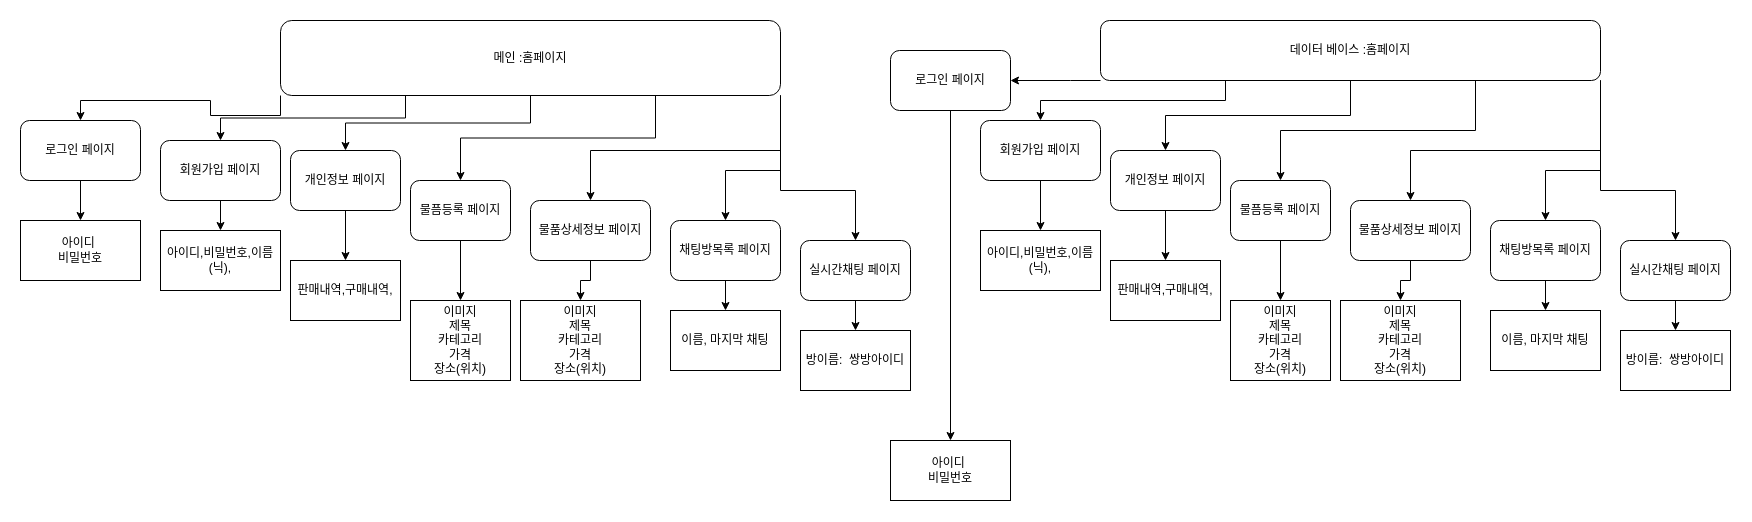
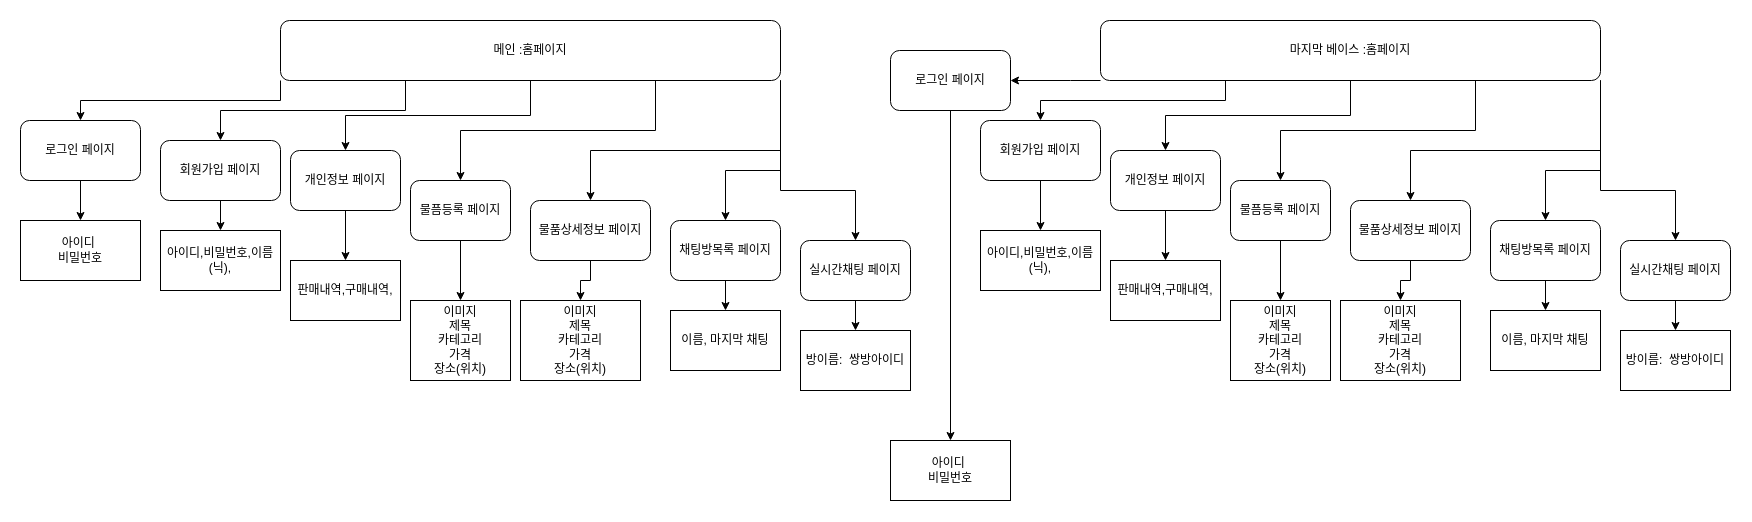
- <mxCell id="35" value="데이터 베이스 :홈페이지" style="rounded=1;whiteSpace=wrap;html=1;" vertex="1" parent="1"><mxGeometry x="1100" y="20" width="500" height="60" as="geometry" /></mxCell>
+ <mxCell id="35" value="마지막 베이스 :홈페이지" style="rounded=1;whiteSpace=wrap;html=1;" vertex="1" parent="1"><mxGeometry x="1100" y="20" width="500" height="60" as="geometry" /></mxCell>
- <mxCell id="9" value="메인 :홈페이지" style="rounded=1;whiteSpace=wrap;html=1;" vertex="1" parent="1"><mxGeometry x="280" y="20" width="500" height="75" as="geometry" /></mxCell>
+ <mxCell id="9" value="메인 :홈페이지" style="rounded=1;whiteSpace=wrap;html=1;" vertex="1" parent="1"><mxGeometry x="280" y="20" width="500" height="60" as="geometry" /></mxCell>
